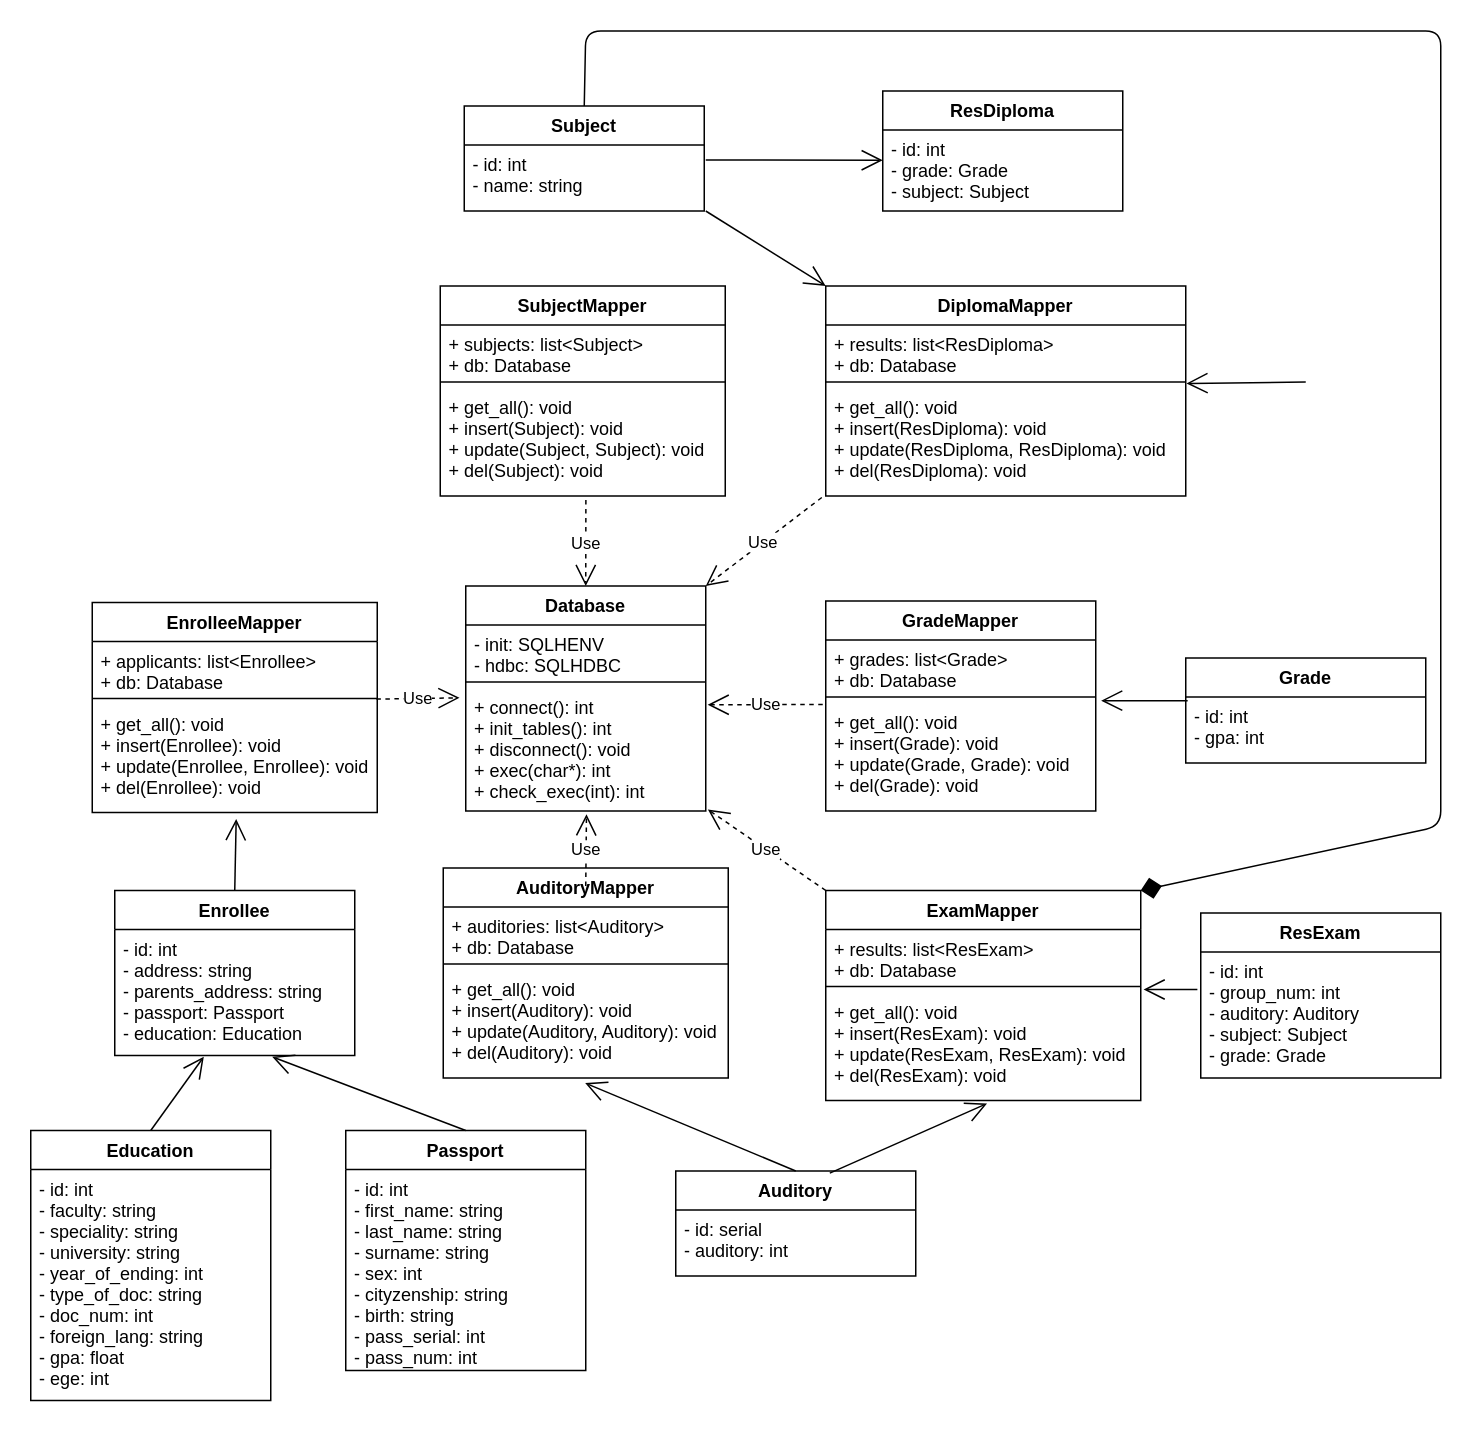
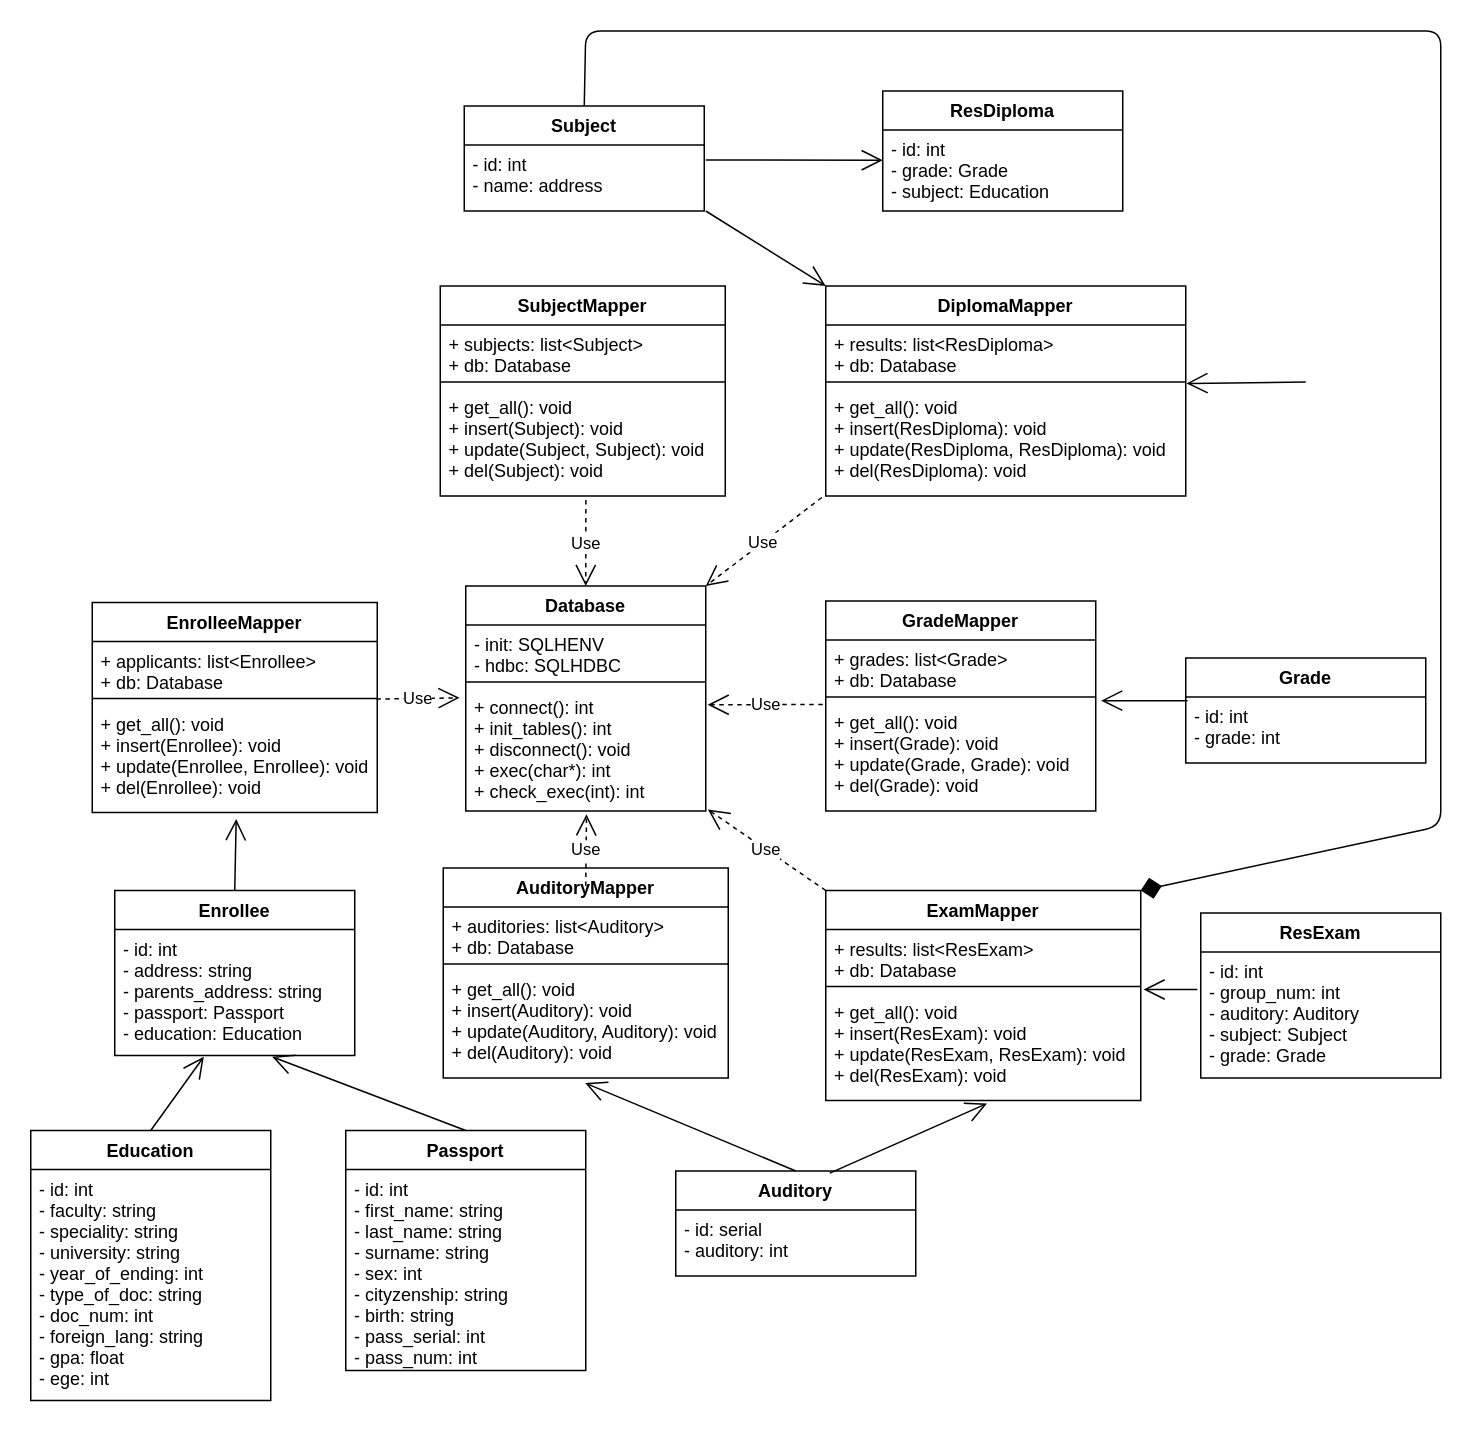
- <mxCell id="26" value="- id: int&#10;- grade: Grade&#10;- subject: Subject" style="text;strokeColor=none;fillColor=none;align=left;verticalAlign=top;spacingLeft=4;spacingRight=4;overflow=hidden;rotatable=0;points=[[0,0.5],[1,0.5]];portConstraint=eastwest;" parent="25" vertex="1"><mxGeometry y="26" width="160" height="54" as="geometry" /></mxCell>
+ <mxCell id="26" value="- id: int&#10;- grade: Grade&#10;- subject: Education" style="text;strokeColor=none;fillColor=none;align=left;verticalAlign=top;spacingLeft=4;spacingRight=4;overflow=hidden;rotatable=0;points=[[0,0.5],[1,0.5]];portConstraint=eastwest;" parent="25" vertex="1"><mxGeometry y="26" width="160" height="54" as="geometry" /></mxCell>
- <mxCell id="35" value="- id: int&#10;- name: string" style="text;strokeColor=none;fillColor=none;align=left;verticalAlign=top;spacingLeft=4;spacingRight=4;overflow=hidden;rotatable=0;points=[[0,0.5],[1,0.5]];portConstraint=eastwest;" parent="34" vertex="1"><mxGeometry y="26" width="160" height="44" as="geometry" /></mxCell>
+ <mxCell id="35" value="- id: int&#10;- name: address" style="text;strokeColor=none;fillColor=none;align=left;verticalAlign=top;spacingLeft=4;spacingRight=4;overflow=hidden;rotatable=0;points=[[0,0.5],[1,0.5]];portConstraint=eastwest;" parent="34" vertex="1"><mxGeometry y="26" width="160" height="44" as="geometry" /></mxCell>
- <mxCell id="3" value="- id: int&#10;- gpa: int" style="text;strokeColor=none;fillColor=none;align=left;verticalAlign=top;spacingLeft=4;spacingRight=4;overflow=hidden;rotatable=0;points=[[0,0.5],[1,0.5]];portConstraint=eastwest;" parent="2" vertex="1"><mxGeometry y="26" width="160" height="44" as="geometry" /></mxCell>
+ <mxCell id="3" value="- id: int&#10;- grade: int" style="text;strokeColor=none;fillColor=none;align=left;verticalAlign=top;spacingLeft=4;spacingRight=4;overflow=hidden;rotatable=0;points=[[0,0.5],[1,0.5]];portConstraint=eastwest;" parent="2" vertex="1"><mxGeometry y="26" width="160" height="44" as="geometry" /></mxCell>
